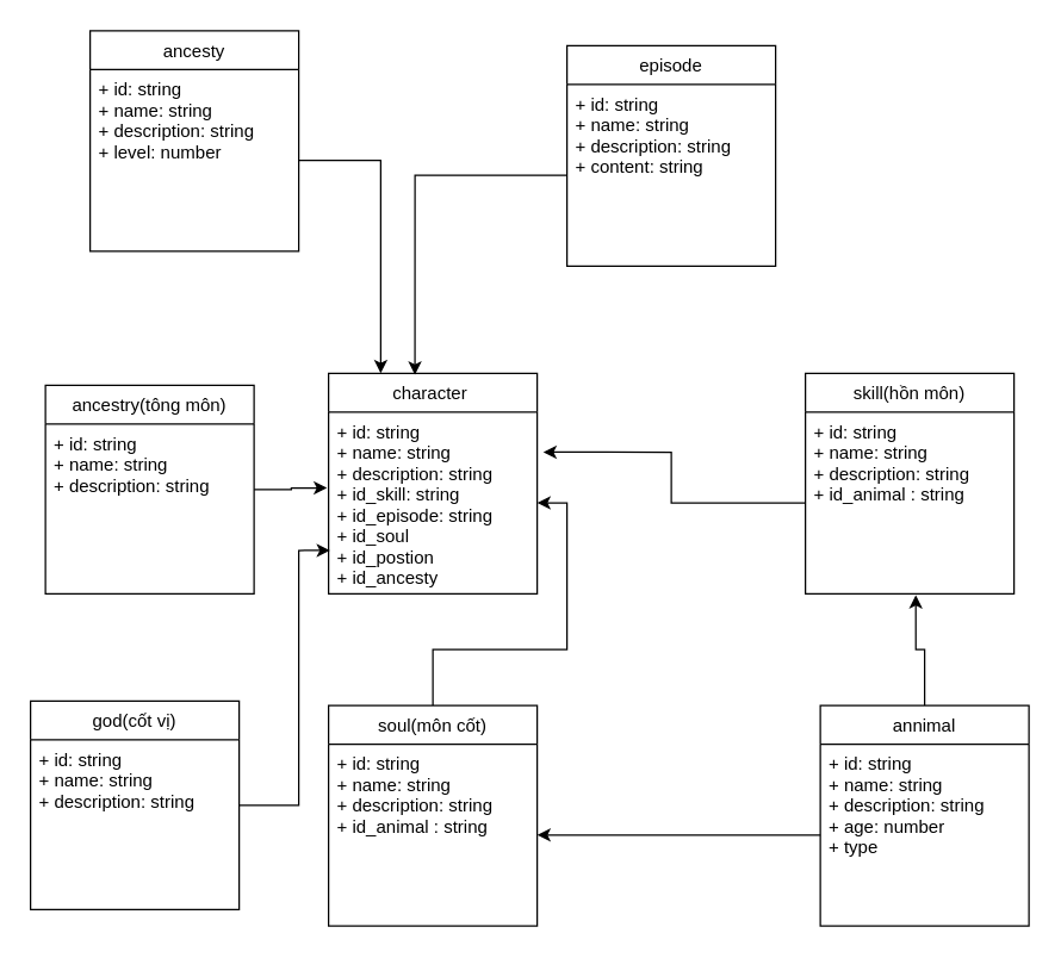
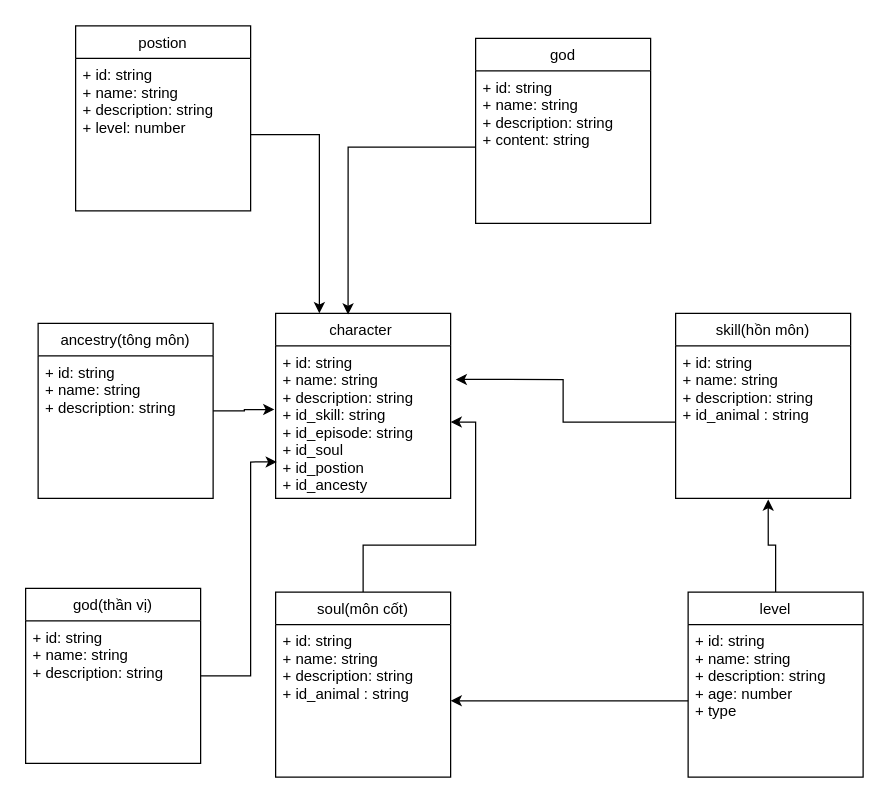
- <mxCell id="17" value="ancesty" style="swimlane;fontStyle=0;childLayout=stackLayout;horizontal=1;startSize=26;fillColor=none;horizontalStack=0;resizeParent=1;resizeParentMax=0;resizeLast=0;collapsible=1;marginBottom=0;" vertex="1" parent="1"><mxGeometry x="60" y="20" width="140" height="148" as="geometry" /></mxCell>
+ <mxCell id="17" value="postion" style="swimlane;fontStyle=0;childLayout=stackLayout;horizontal=1;startSize=26;fillColor=none;horizontalStack=0;resizeParent=1;resizeParentMax=0;resizeLast=0;collapsible=1;marginBottom=0;" vertex="1" parent="1"><mxGeometry x="60" y="20" width="140" height="148" as="geometry" /></mxCell>
- <mxCell id="14" value="episode" style="swimlane;fontStyle=0;childLayout=stackLayout;horizontal=1;startSize=26;fillColor=none;horizontalStack=0;resizeParent=1;resizeParentMax=0;resizeLast=0;collapsible=1;marginBottom=0;" vertex="1" parent="1"><mxGeometry x="380" y="30" width="140" height="148" as="geometry" /></mxCell>
+ <mxCell id="14" value="god" style="swimlane;fontStyle=0;childLayout=stackLayout;horizontal=1;startSize=26;fillColor=none;horizontalStack=0;resizeParent=1;resizeParentMax=0;resizeLast=0;collapsible=1;marginBottom=0;" vertex="1" parent="1"><mxGeometry x="380" y="30" width="140" height="148" as="geometry" /></mxCell>
- <mxCell id="24" value="god(cốt vị)" style="swimlane;fontStyle=0;childLayout=stackLayout;horizontal=1;startSize=26;fillColor=none;horizontalStack=0;resizeParent=1;resizeParentMax=0;resizeLast=0;collapsible=1;marginBottom=0;" vertex="1" parent="1"><mxGeometry x="20" y="470" width="140" height="140" as="geometry" /></mxCell>
+ <mxCell id="24" value="god(thần vị)" style="swimlane;fontStyle=0;childLayout=stackLayout;horizontal=1;startSize=26;fillColor=none;horizontalStack=0;resizeParent=1;resizeParentMax=0;resizeLast=0;collapsible=1;marginBottom=0;" vertex="1" parent="1"><mxGeometry x="20" y="470" width="140" height="140" as="geometry" /></mxCell>
- <mxCell id="7" value="annimal" style="swimlane;fontStyle=0;childLayout=stackLayout;horizontal=1;startSize=26;fillColor=none;horizontalStack=0;resizeParent=1;resizeParentMax=0;resizeLast=0;collapsible=1;marginBottom=0;" vertex="1" parent="1"><mxGeometry x="550" y="473" width="140" height="148" as="geometry" /></mxCell>
+ <mxCell id="7" value="level" style="swimlane;fontStyle=0;childLayout=stackLayout;horizontal=1;startSize=26;fillColor=none;horizontalStack=0;resizeParent=1;resizeParentMax=0;resizeLast=0;collapsible=1;marginBottom=0;" vertex="1" parent="1"><mxGeometry x="550" y="473" width="140" height="148" as="geometry" /></mxCell>
